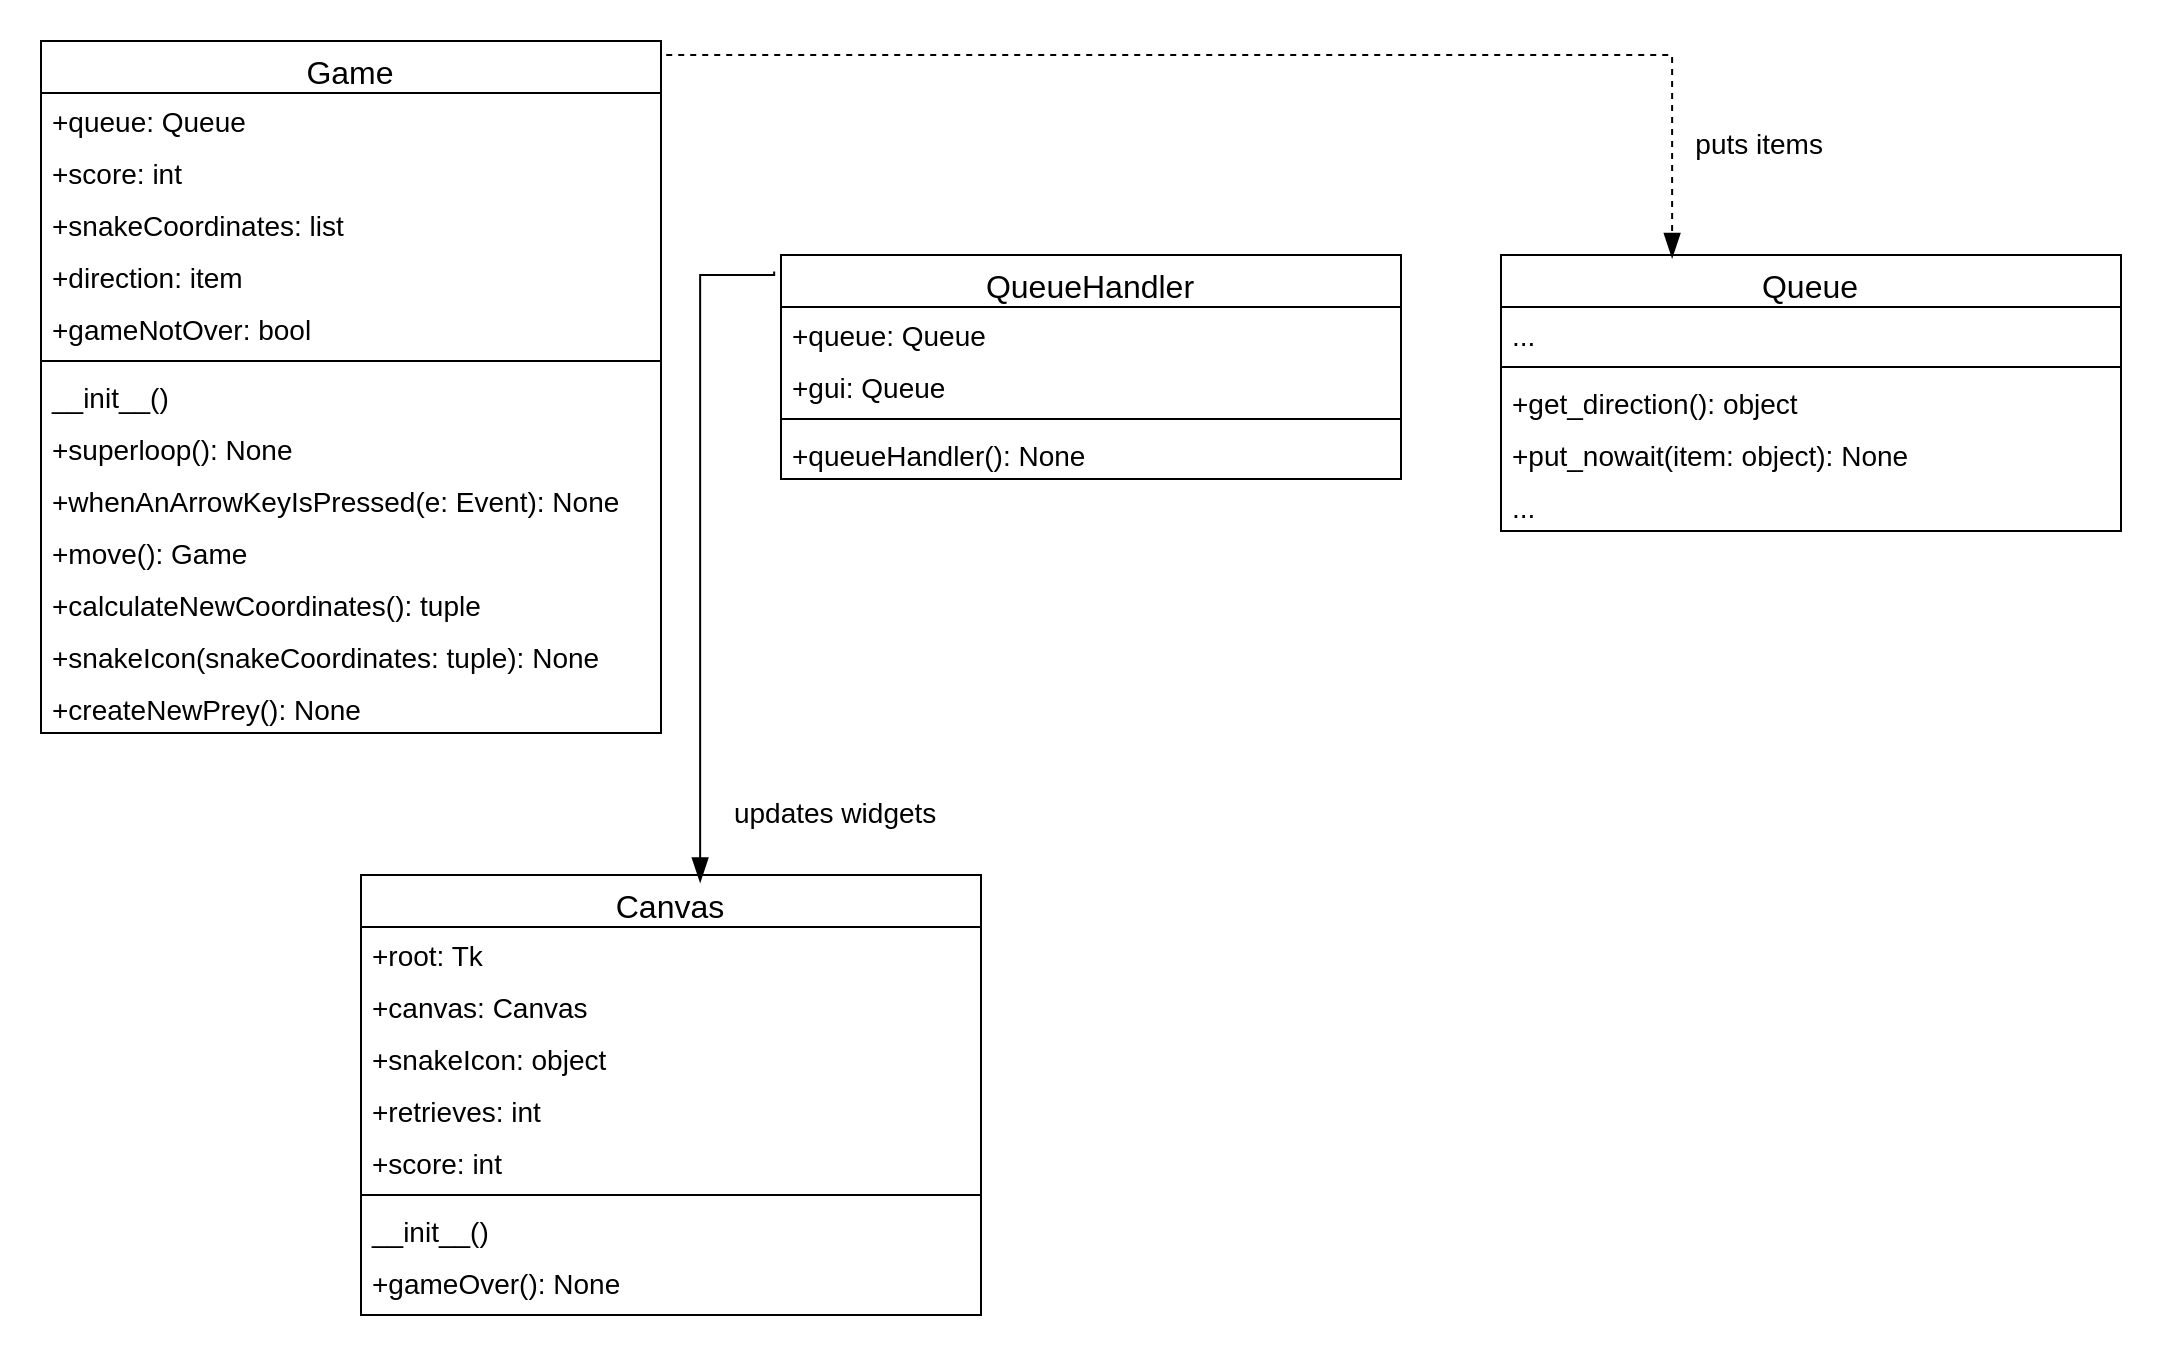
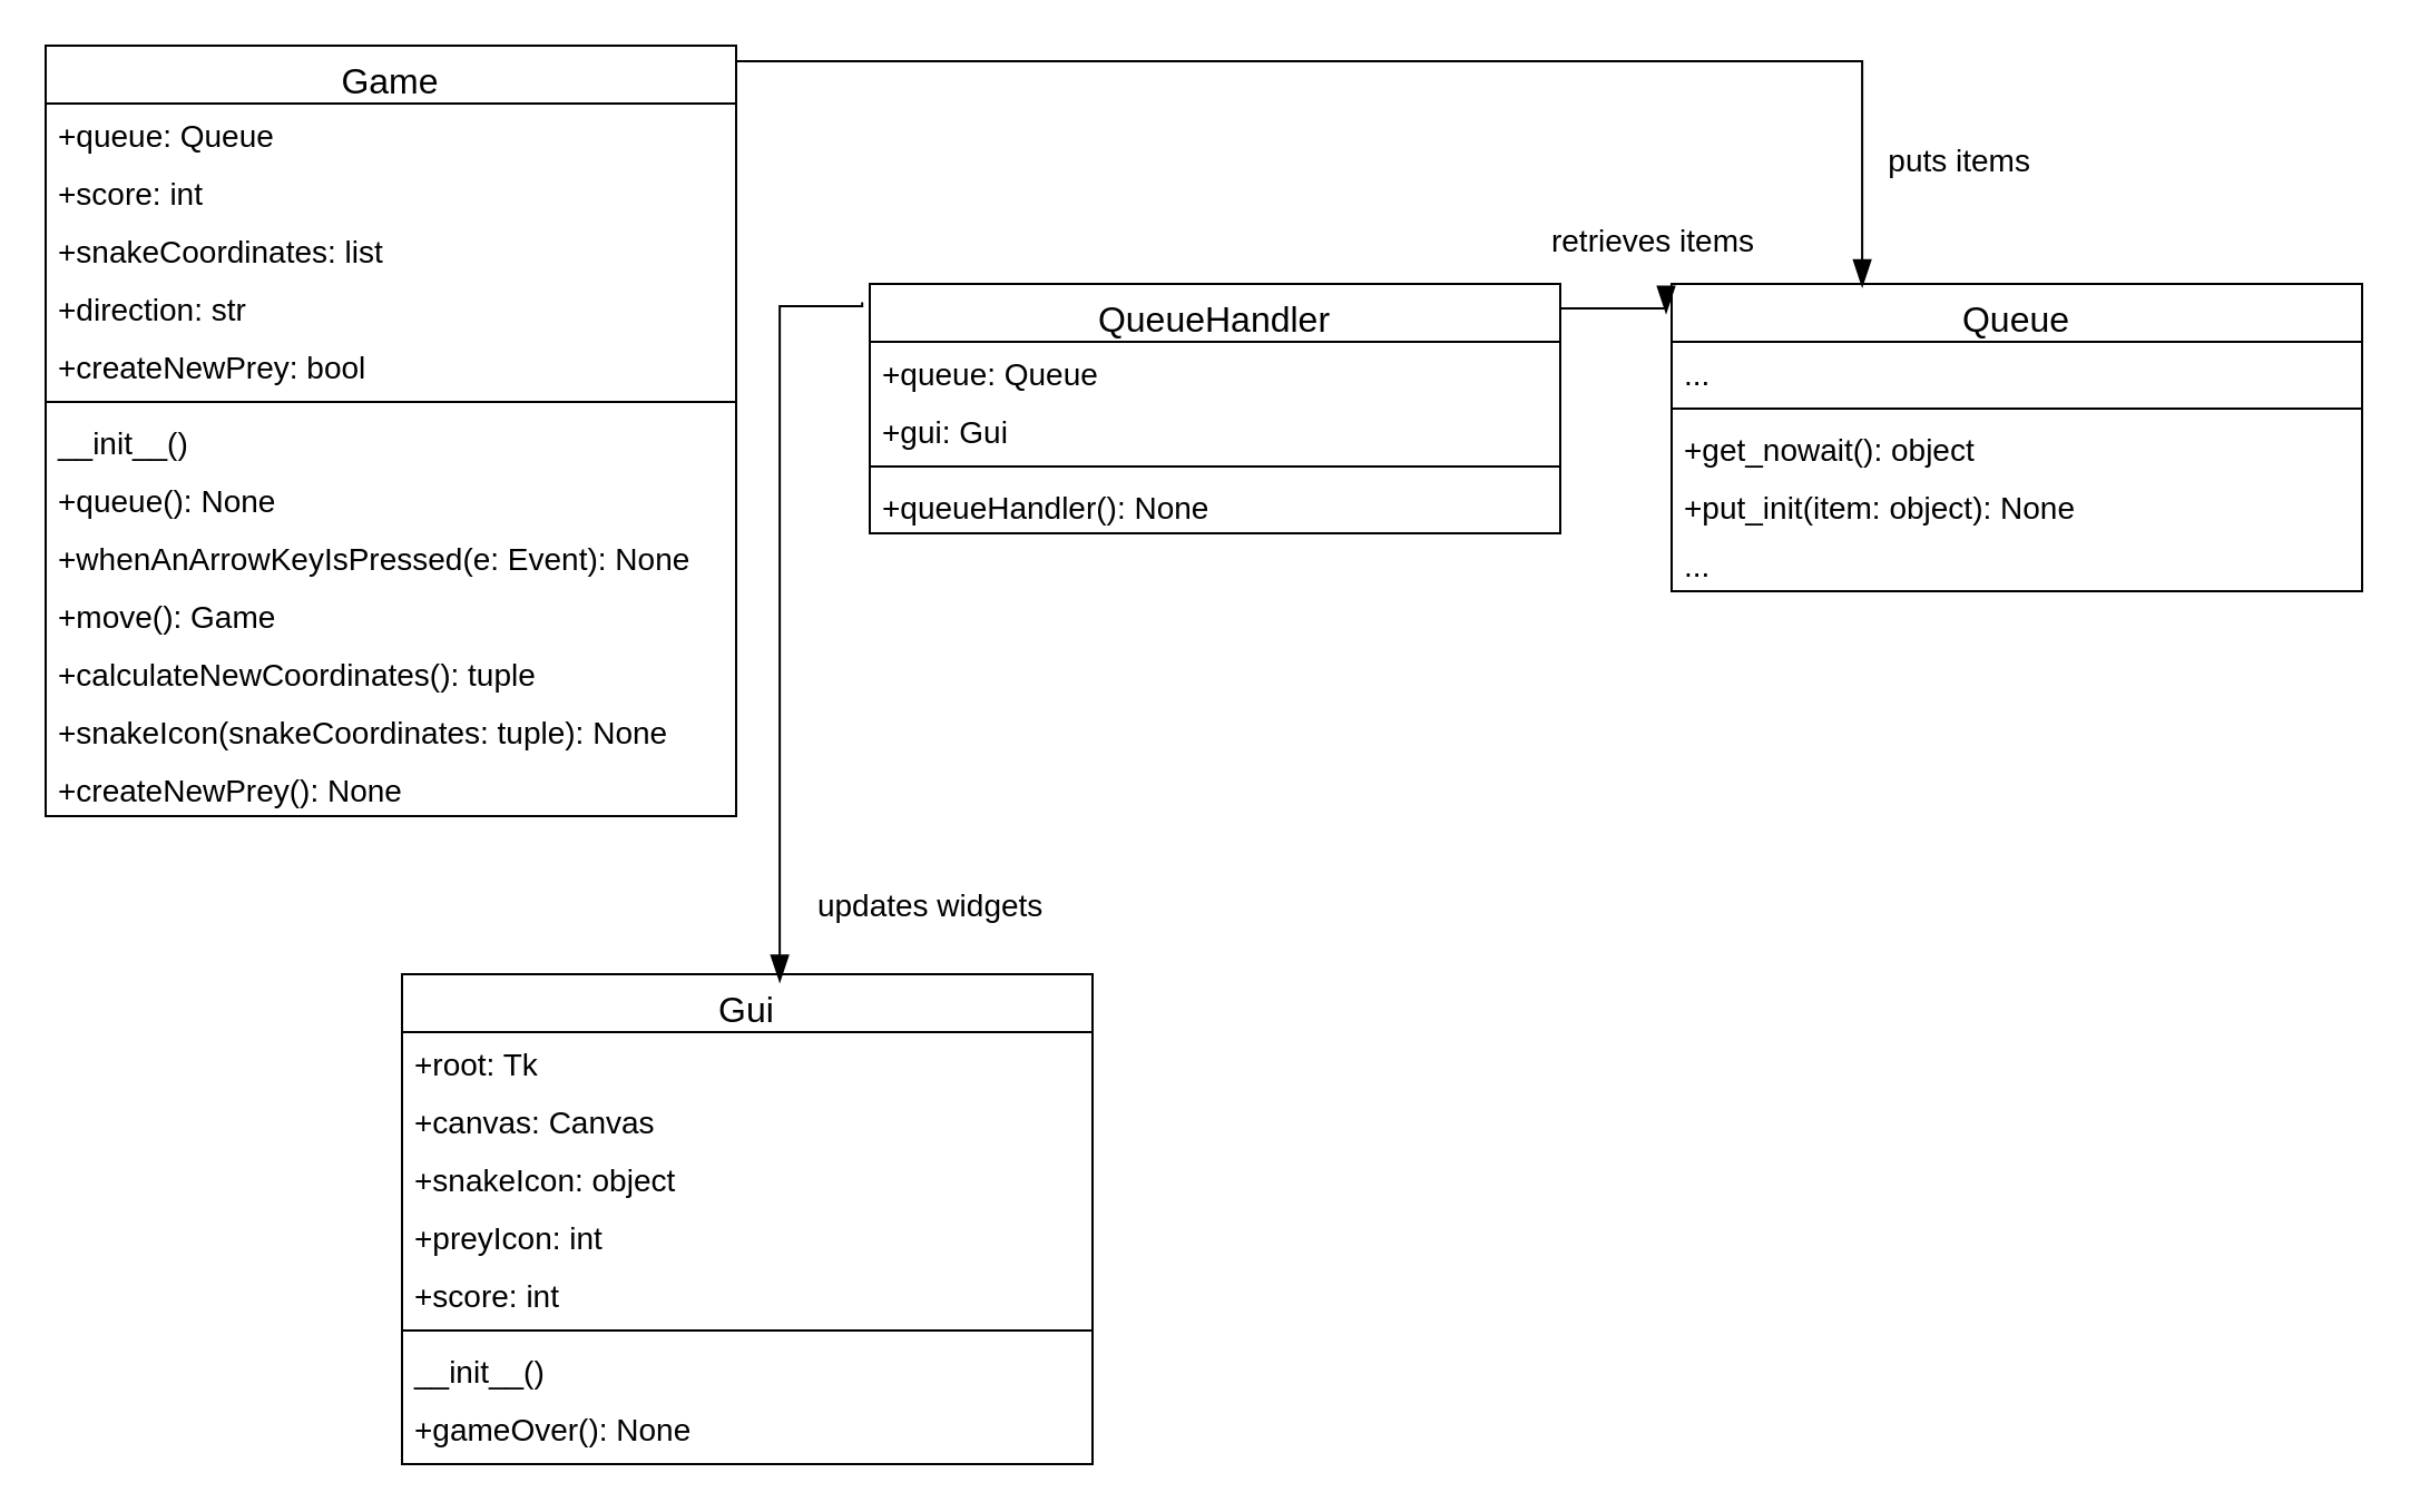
- <mxCell id="32" value="puts items" style="endArrow=blockThin;endSize=10;endFill=1;shadow=0;strokeWidth=1;rounded=0;curved=0;edgeStyle=elbowEdgeStyle;elbow=vertical;fontSize=14;exitX=1;exitY=0.03;exitDx=0;exitDy=0;exitPerimeter=0;entryX=0.276;entryY=0.011;entryDx=0;entryDy=0;entryPerimeter=0;dashed=1;" parent="1" source="17" target="11" edge="1"><mxGeometry x="0.813" y="44" width="160" relative="1" as="geometry"><mxPoint x="90" y="102" as="sourcePoint" /><mxPoint x="219" y="97" as="targetPoint" /><Array as="points"><mxPoint x="490" y="27" /></Array><mxPoint as="offset" /></mxGeometry></mxCell>
+ <mxCell id="32" value="puts items" style="endArrow=blockThin;endSize=10;endFill=1;shadow=0;strokeWidth=1;rounded=0;curved=0;edgeStyle=elbowEdgeStyle;elbow=vertical;fontSize=14;exitX=1;exitY=0.03;exitDx=0;exitDy=0;exitPerimeter=0;entryX=0.276;entryY=0.011;entryDx=0;entryDy=0;entryPerimeter=0;" parent="1" source="17" target="11" edge="1"><mxGeometry x="0.813" y="44" width="160" relative="1" as="geometry"><mxPoint x="90" y="102" as="sourcePoint" /><mxPoint x="219" y="97" as="targetPoint" /><Array as="points"><mxPoint x="490" y="27" /></Array><mxPoint as="offset" /></mxGeometry></mxCell>
+ <mxCell id="38" value="retrieves items" style="endArrow=blockThin;endSize=10;endFill=1;shadow=0;strokeWidth=1;rounded=0;curved=0;edgeStyle=elbowEdgeStyle;elbow=vertical;fontSize=14;entryX=-0.008;entryY=0.097;entryDx=0;entryDy=0;entryPerimeter=0;exitX=1;exitY=0.134;exitDx=0;exitDy=0;exitPerimeter=0;" parent="1" source="33" target="11" edge="1"><mxGeometry x="0.704" y="31" width="160" relative="1" as="geometry"><mxPoint x="340" y="40" as="sourcePoint" /><mxPoint x="846" y="138" as="targetPoint" /><Array as="points"><mxPoint x="730" y="138" /></Array><mxPoint as="offset" /></mxGeometry></mxCell>
- <mxCell id="21" value="+direction: item&#10;" style="text;align=left;verticalAlign=top;spacingLeft=4;spacingRight=4;overflow=hidden;rotatable=0;points=[[0,0.5],[1,0.5]];portConstraint=eastwest;fontSize=14;" parent="17" vertex="1"><mxGeometry y="104" width="310" height="26" as="geometry" /></mxCell>
+ <mxCell id="21" value="+direction: str&#10;" style="text;align=left;verticalAlign=top;spacingLeft=4;spacingRight=4;overflow=hidden;rotatable=0;points=[[0,0.5],[1,0.5]];portConstraint=eastwest;fontSize=14;" parent="17" vertex="1"><mxGeometry y="104" width="310" height="26" as="geometry" /></mxCell>
- <mxCell id="22" value="+gameNotOver: bool&#10;" style="text;align=left;verticalAlign=top;spacingLeft=4;spacingRight=4;overflow=hidden;rotatable=0;points=[[0,0.5],[1,0.5]];portConstraint=eastwest;fontSize=14;" parent="17" vertex="1"><mxGeometry y="130" width="310" height="26" as="geometry" /></mxCell>
+ <mxCell id="22" value="+createNewPrey: bool&#10;" style="text;align=left;verticalAlign=top;spacingLeft=4;spacingRight=4;overflow=hidden;rotatable=0;points=[[0,0.5],[1,0.5]];portConstraint=eastwest;fontSize=14;" parent="17" vertex="1"><mxGeometry y="130" width="310" height="26" as="geometry" /></mxCell>
- <mxCell id="35" value="+gui: Queue" style="text;align=left;verticalAlign=top;spacingLeft=4;spacingRight=4;overflow=hidden;rotatable=0;points=[[0,0.5],[1,0.5]];portConstraint=eastwest;fontSize=14;" parent="33" vertex="1"><mxGeometry y="52" width="310" height="26" as="geometry" /></mxCell>
+ <mxCell id="35" value="+gui: Gui" style="text;align=left;verticalAlign=top;spacingLeft=4;spacingRight=4;overflow=hidden;rotatable=0;points=[[0,0.5],[1,0.5]];portConstraint=eastwest;fontSize=14;" parent="33" vertex="1"><mxGeometry y="52" width="310" height="26" as="geometry" /></mxCell>
- <mxCell id="14" value="+get_direction(): object" style="text;align=left;verticalAlign=top;spacingLeft=4;spacingRight=4;overflow=hidden;rotatable=0;points=[[0,0.5],[1,0.5]];portConstraint=eastwest;fontSize=14;" parent="11" vertex="1"><mxGeometry y="60" width="310" height="26" as="geometry" /></mxCell>
+ <mxCell id="14" value="+get_nowait(): object" style="text;align=left;verticalAlign=top;spacingLeft=4;spacingRight=4;overflow=hidden;rotatable=0;points=[[0,0.5],[1,0.5]];portConstraint=eastwest;fontSize=14;" parent="11" vertex="1"><mxGeometry y="60" width="310" height="26" as="geometry" /></mxCell>
- <mxCell id="25" value="+superloop(): None" style="text;align=left;verticalAlign=top;spacingLeft=4;spacingRight=4;overflow=hidden;rotatable=0;points=[[0,0.5],[1,0.5]];portConstraint=eastwest;fontStyle=0;fontSize=14;" parent="17" vertex="1"><mxGeometry y="190" width="310" height="26" as="geometry" /></mxCell>
+ <mxCell id="25" value="+queue(): None" style="text;align=left;verticalAlign=top;spacingLeft=4;spacingRight=4;overflow=hidden;rotatable=0;points=[[0,0.5],[1,0.5]];portConstraint=eastwest;fontStyle=0;fontSize=14;" parent="17" vertex="1"><mxGeometry y="190" width="310" height="26" as="geometry" /></mxCell>
- <mxCell id="15" value="+put_nowait(item: object): None " style="text;align=left;verticalAlign=top;spacingLeft=4;spacingRight=4;overflow=hidden;rotatable=0;points=[[0,0.5],[1,0.5]];portConstraint=eastwest;fontSize=14;" parent="11" vertex="1"><mxGeometry y="86" width="310" height="26" as="geometry" /></mxCell>
+ <mxCell id="15" value="+put_init(item: object): None " style="text;align=left;verticalAlign=top;spacingLeft=4;spacingRight=4;overflow=hidden;rotatable=0;points=[[0,0.5],[1,0.5]];portConstraint=eastwest;fontSize=14;" parent="11" vertex="1"><mxGeometry y="86" width="310" height="26" as="geometry" /></mxCell>
- <mxCell id="2" value="Canvas" style="swimlane;fontStyle=0;align=center;verticalAlign=top;childLayout=stackLayout;horizontal=1;startSize=26;horizontalStack=0;resizeParent=1;resizeLast=0;collapsible=1;marginBottom=0;rounded=0;shadow=0;strokeWidth=1;fontSize=16;" parent="1" vertex="1"><mxGeometry x="180" y="437" width="310" height="220" as="geometry"><mxRectangle x="130" y="380" width="160" height="26" as="alternateBounds" /></mxGeometry></mxCell>
+ <mxCell id="2" value="Gui" style="swimlane;fontStyle=0;align=center;verticalAlign=top;childLayout=stackLayout;horizontal=1;startSize=26;horizontalStack=0;resizeParent=1;resizeLast=0;collapsible=1;marginBottom=0;rounded=0;shadow=0;strokeWidth=1;fontSize=16;" parent="1" vertex="1"><mxGeometry x="180" y="437" width="310" height="220" as="geometry"><mxRectangle x="130" y="380" width="160" height="26" as="alternateBounds" /></mxGeometry></mxCell>
- <mxCell id="6" value="+retrieves: int&#10;" style="text;align=left;verticalAlign=top;spacingLeft=4;spacingRight=4;overflow=hidden;rotatable=0;points=[[0,0.5],[1,0.5]];portConstraint=eastwest;fontSize=14;" parent="2" vertex="1"><mxGeometry y="104" width="310" height="26" as="geometry" /></mxCell>
+ <mxCell id="6" value="+preyIcon: int&#10;" style="text;align=left;verticalAlign=top;spacingLeft=4;spacingRight=4;overflow=hidden;rotatable=0;points=[[0,0.5],[1,0.5]];portConstraint=eastwest;fontSize=14;" parent="2" vertex="1"><mxGeometry y="104" width="310" height="26" as="geometry" /></mxCell>
